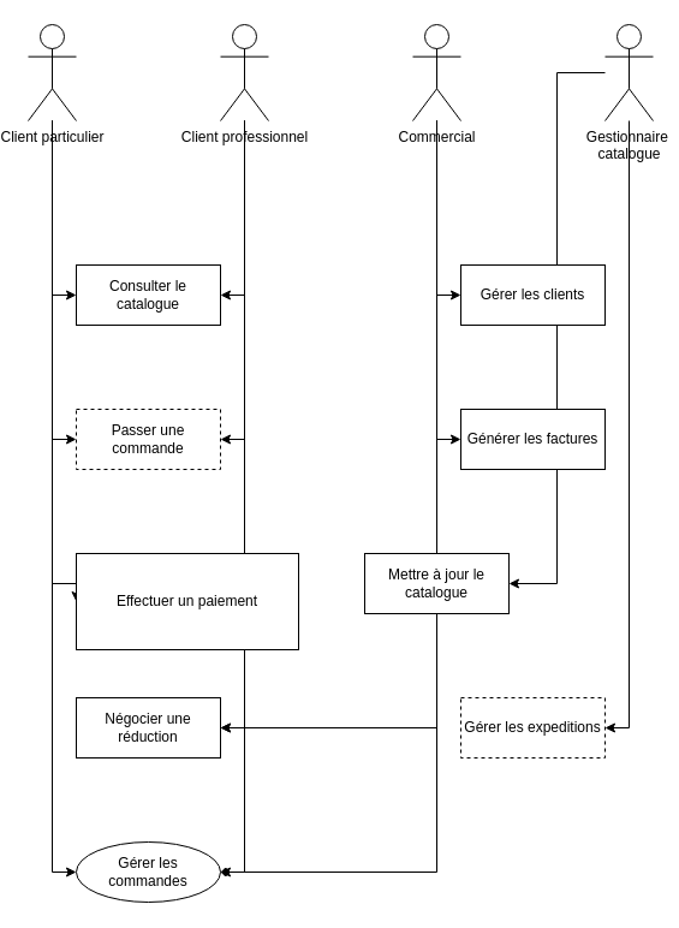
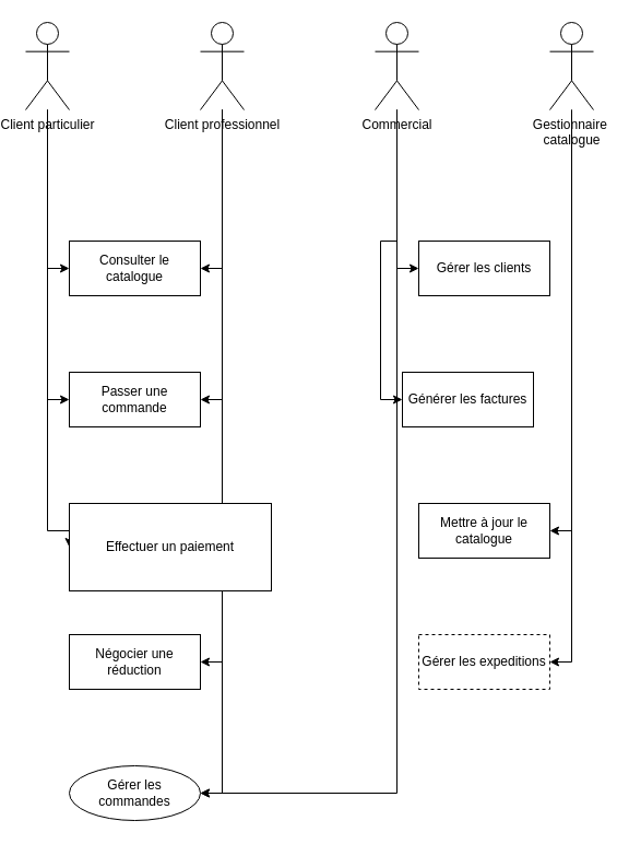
- <mxCell id="21" value="Passer une commande" style="html=1;whiteSpace=wrap;dashed=1;" vertex="1" parent="1"><mxGeometry x="60" y="340" width="120" height="50" as="geometry" /></mxCell>
+ <mxCell id="21" value="Passer une commande" style="html=1;whiteSpace=wrap;" vertex="1" parent="1"><mxGeometry x="60" y="340" width="120" height="50" as="geometry" /></mxCell>
- <mxCell id="26" value="Générer les factures" style="html=1;whiteSpace=wrap;" vertex="1" parent="1"><mxGeometry x="380" y="340" width="120" height="50" as="geometry" /></mxCell>
+ <mxCell id="26" value="Générer les factures" style="html=1;whiteSpace=wrap;" vertex="1" parent="1"><mxGeometry x="365" y="340" width="120" height="50" as="geometry" /></mxCell>
- <mxCell id="27" value="Mettre à jour le catalogue" style="html=1;whiteSpace=wrap;" vertex="1" parent="1"><mxGeometry x="300" y="460" width="120" height="50" as="geometry" /></mxCell>
+ <mxCell id="27" value="Mettre à jour le catalogue" style="html=1;whiteSpace=wrap;" vertex="1" parent="1"><mxGeometry x="380" y="460" width="120" height="50" as="geometry" /></mxCell>
- <mxCell id="15" style="edgeStyle=orthogonalEdgeStyle;rounded=0;orthogonalLoop=1;jettySize=auto;html=1;entryX=1;entryY=0.5;entryDx=0;entryDy=0;" edge="1" parent="1" source="16" target="23"><mxGeometry relative="1" as="geometry"><Array as="points"><mxPoint x="360" y="605" /></Array></mxGeometry></mxCell>
- <mxCell id="14" style="edgeStyle=orthogonalEdgeStyle;rounded=0;orthogonalLoop=1;jettySize=auto;html=1;entryX=1;entryY=0.5;entryDx=0;entryDy=0;endArrow=diamond;" edge="1" parent="1" source="16" target="24"><mxGeometry relative="1" as="geometry"><Array as="points"><mxPoint x="360" y="725" /></Array></mxGeometry></mxCell>
+ <mxCell id="14" style="edgeStyle=orthogonalEdgeStyle;rounded=0;orthogonalLoop=1;jettySize=auto;html=1;entryX=1;entryY=0.5;entryDx=0;entryDy=0;" edge="1" parent="1" source="16" target="24"><mxGeometry relative="1" as="geometry"><Array as="points"><mxPoint x="360" y="725" /></Array></mxGeometry></mxCell>
- <mxCell id="5" style="edgeStyle=orthogonalEdgeStyle;rounded=0;orthogonalLoop=1;jettySize=auto;html=1;entryX=0;entryY=0.5;entryDx=0;entryDy=0;" edge="1" parent="1" source="6" target="24"><mxGeometry relative="1" as="geometry" /></mxCell>
